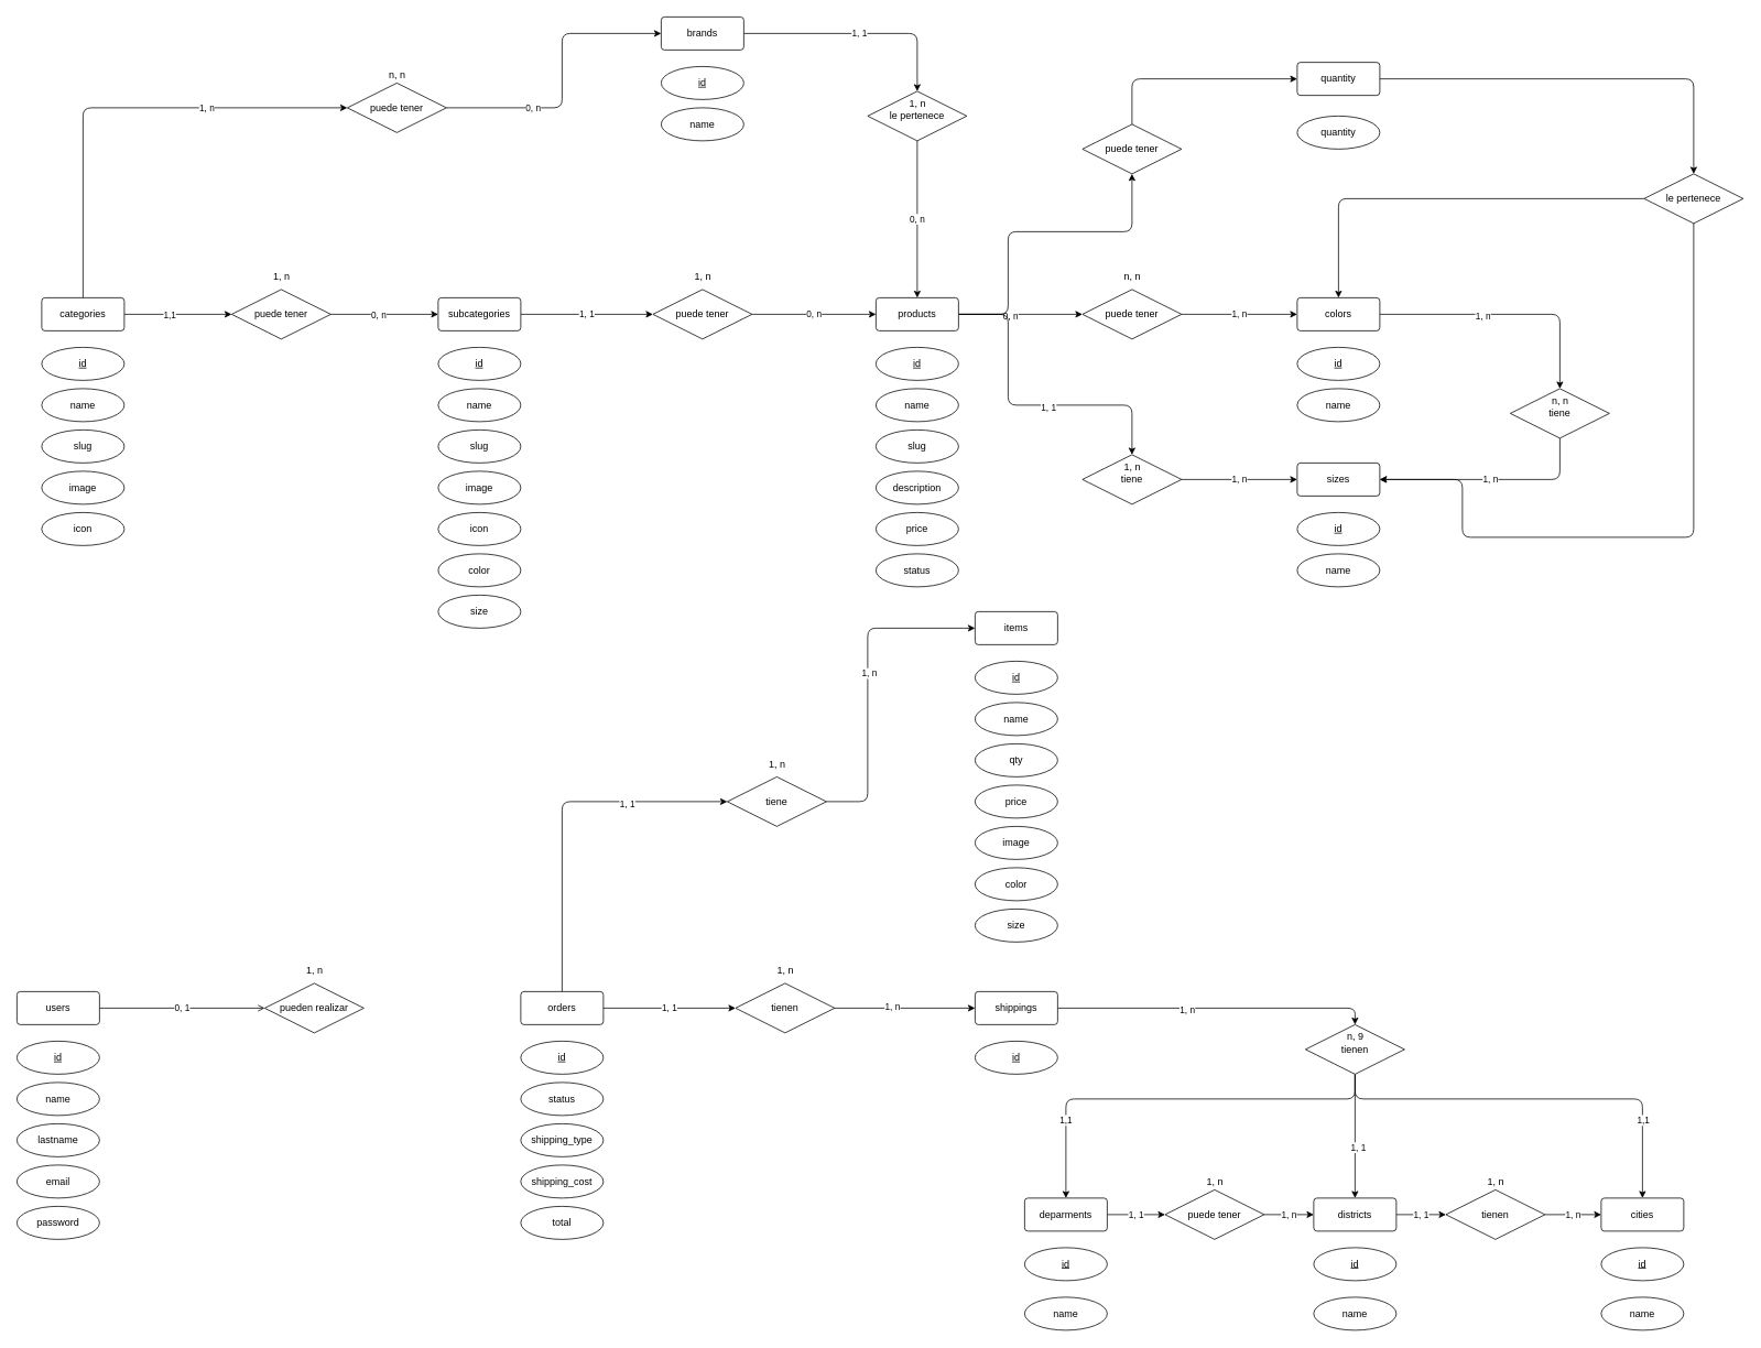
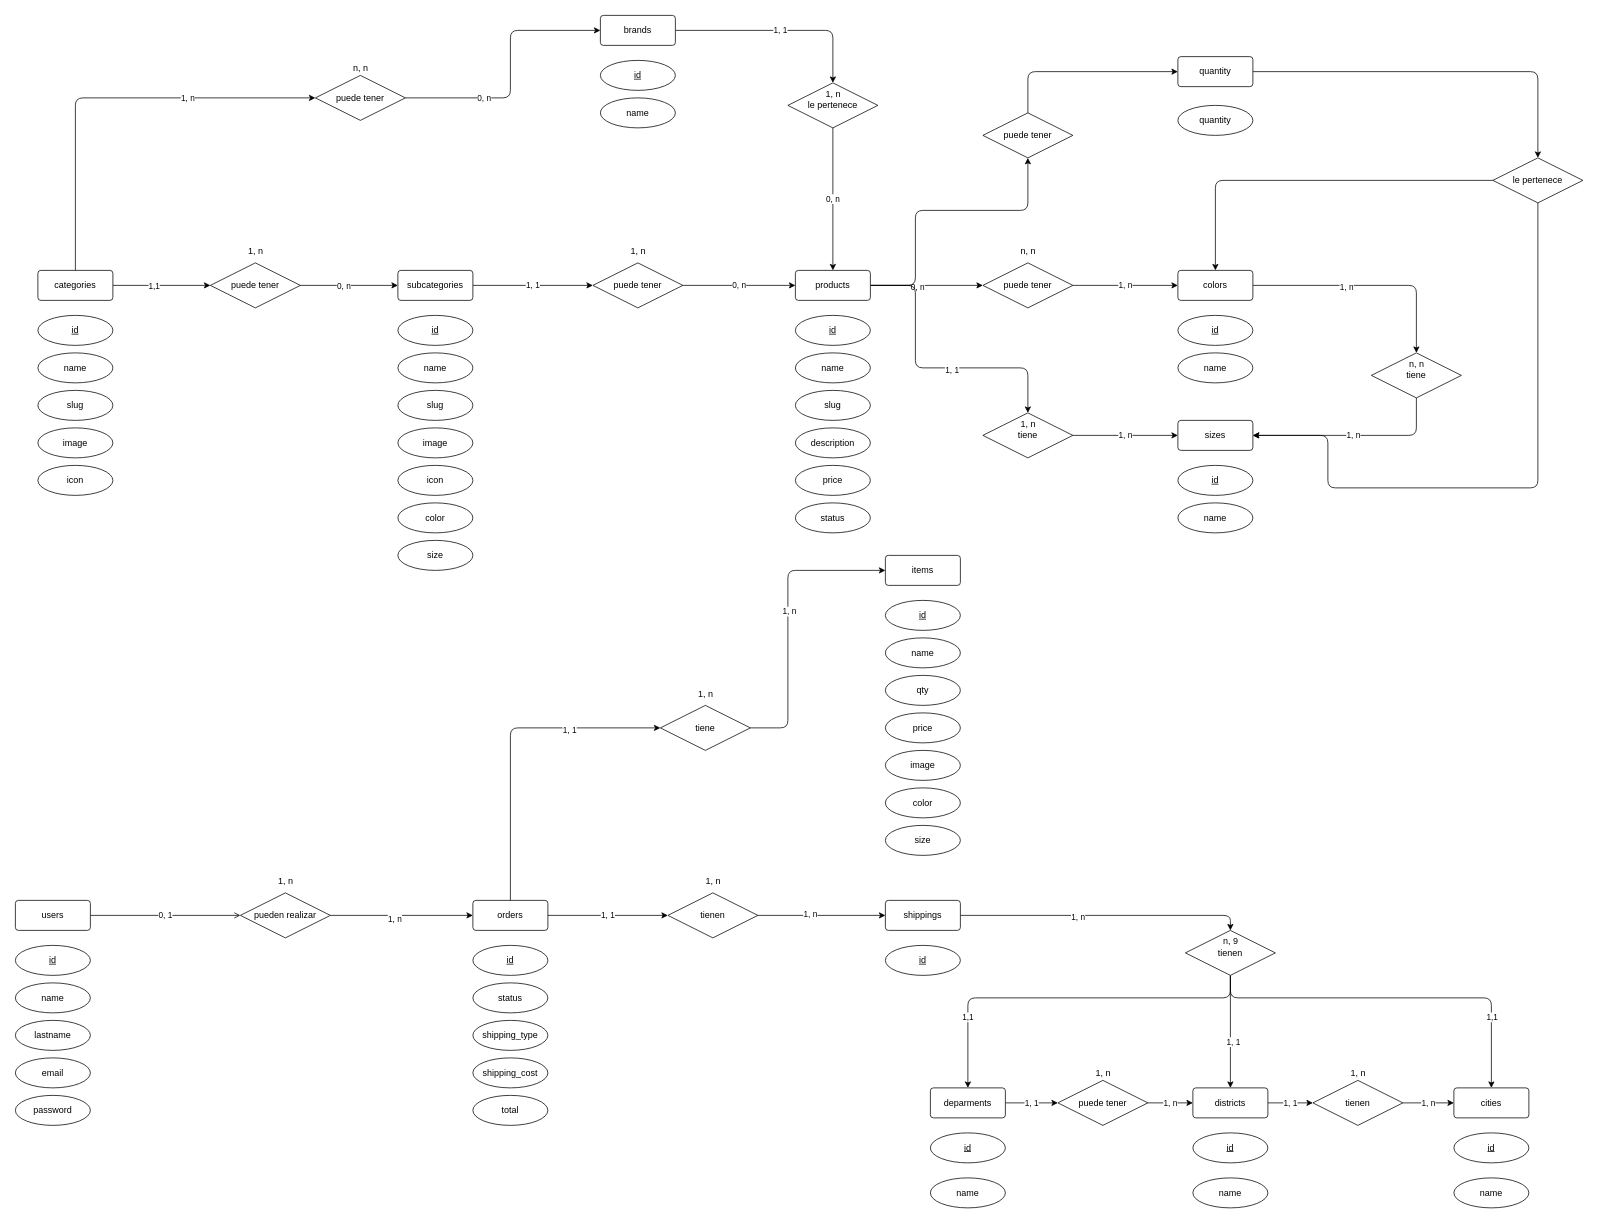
+ <mxCell id="84" style="edgeStyle=none;html=1;entryX=0;entryY=0.5;entryDx=0;entryDy=0;" parent="1" source="86" target="78" edge="1"><mxGeometry relative="1" as="geometry" /></mxCell>
+ <mxCell id="85" value="1, n" style="edgeLabel;html=1;align=center;verticalAlign=middle;resizable=0;points=[];" parent="84" vertex="1" connectable="0"><mxGeometry x="-0.107" y="-4" relative="1" as="geometry"><mxPoint as="offset" /></mxGeometry></mxCell>
